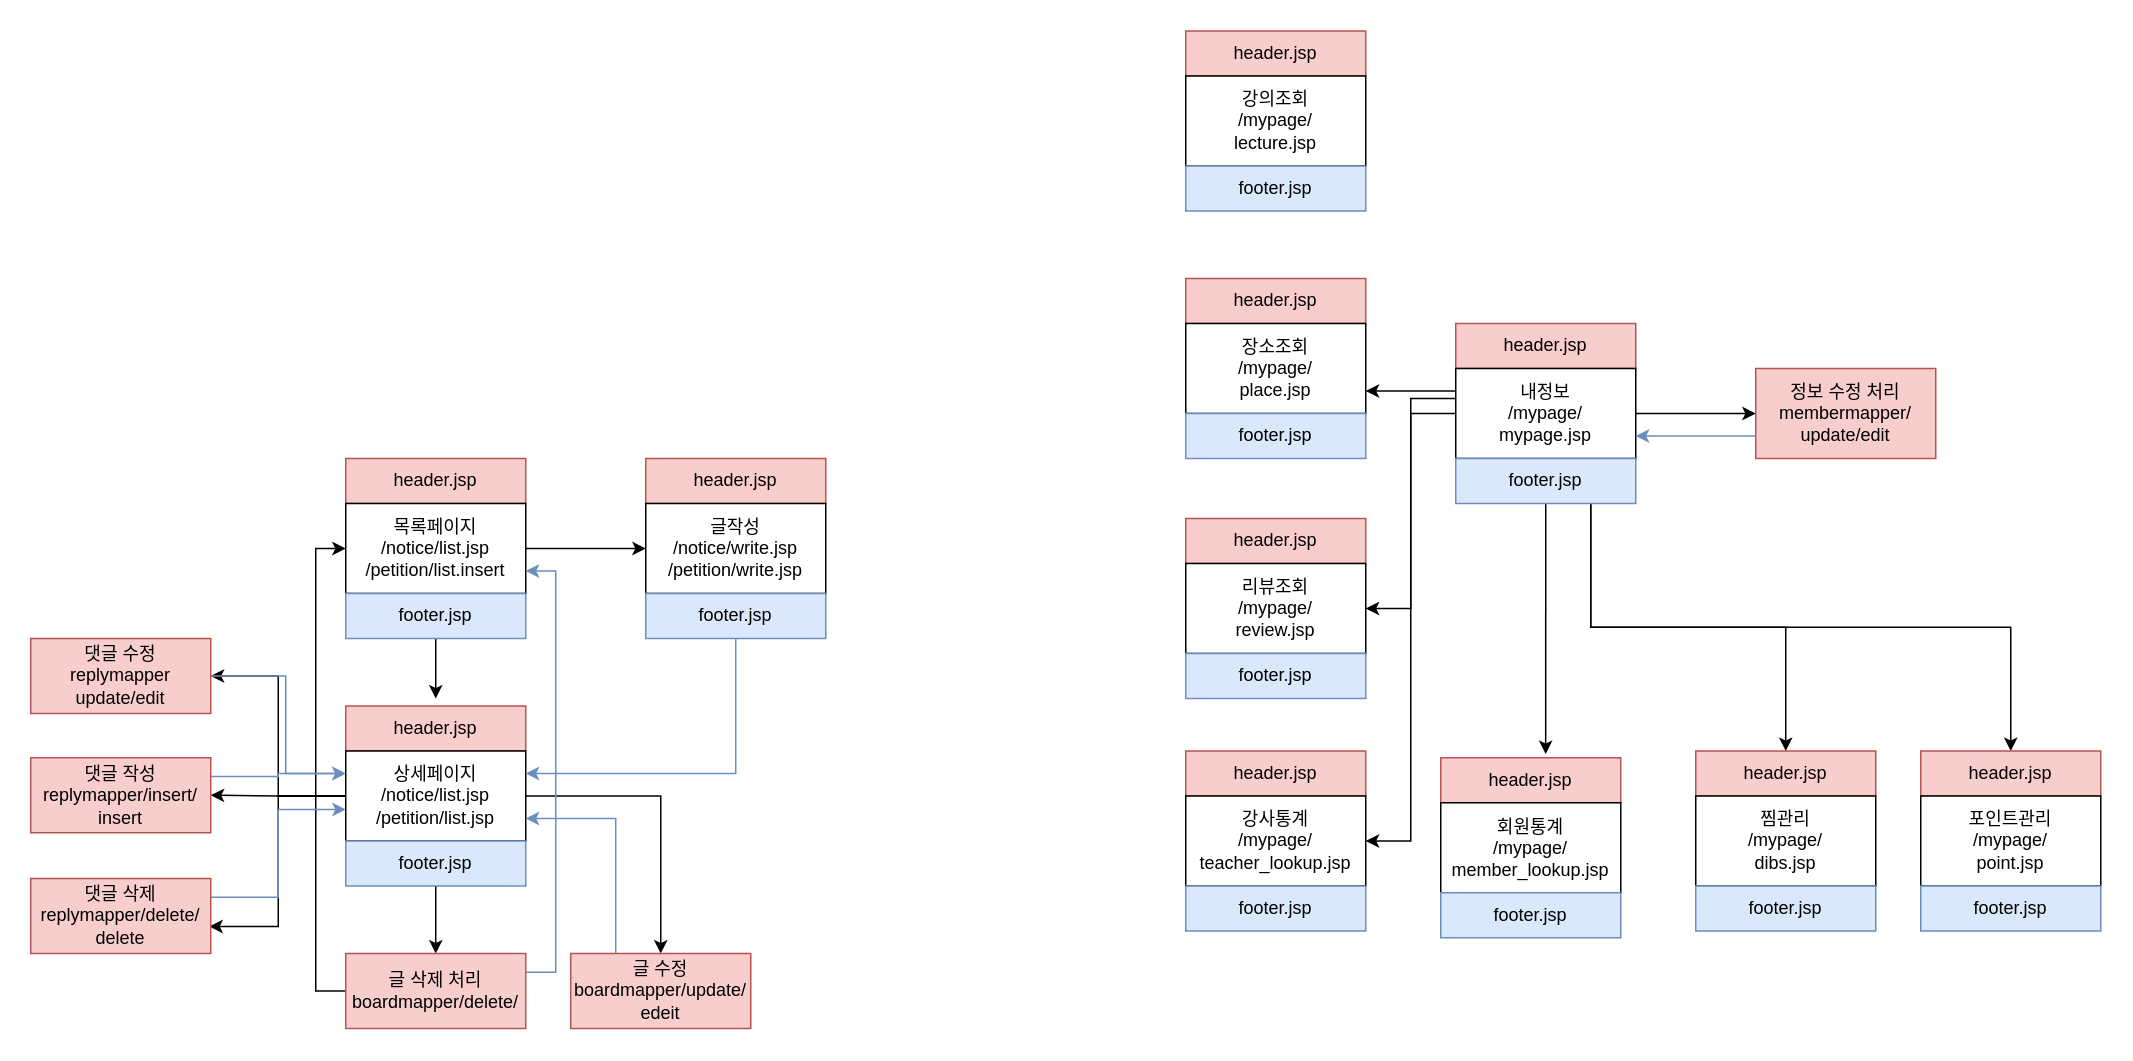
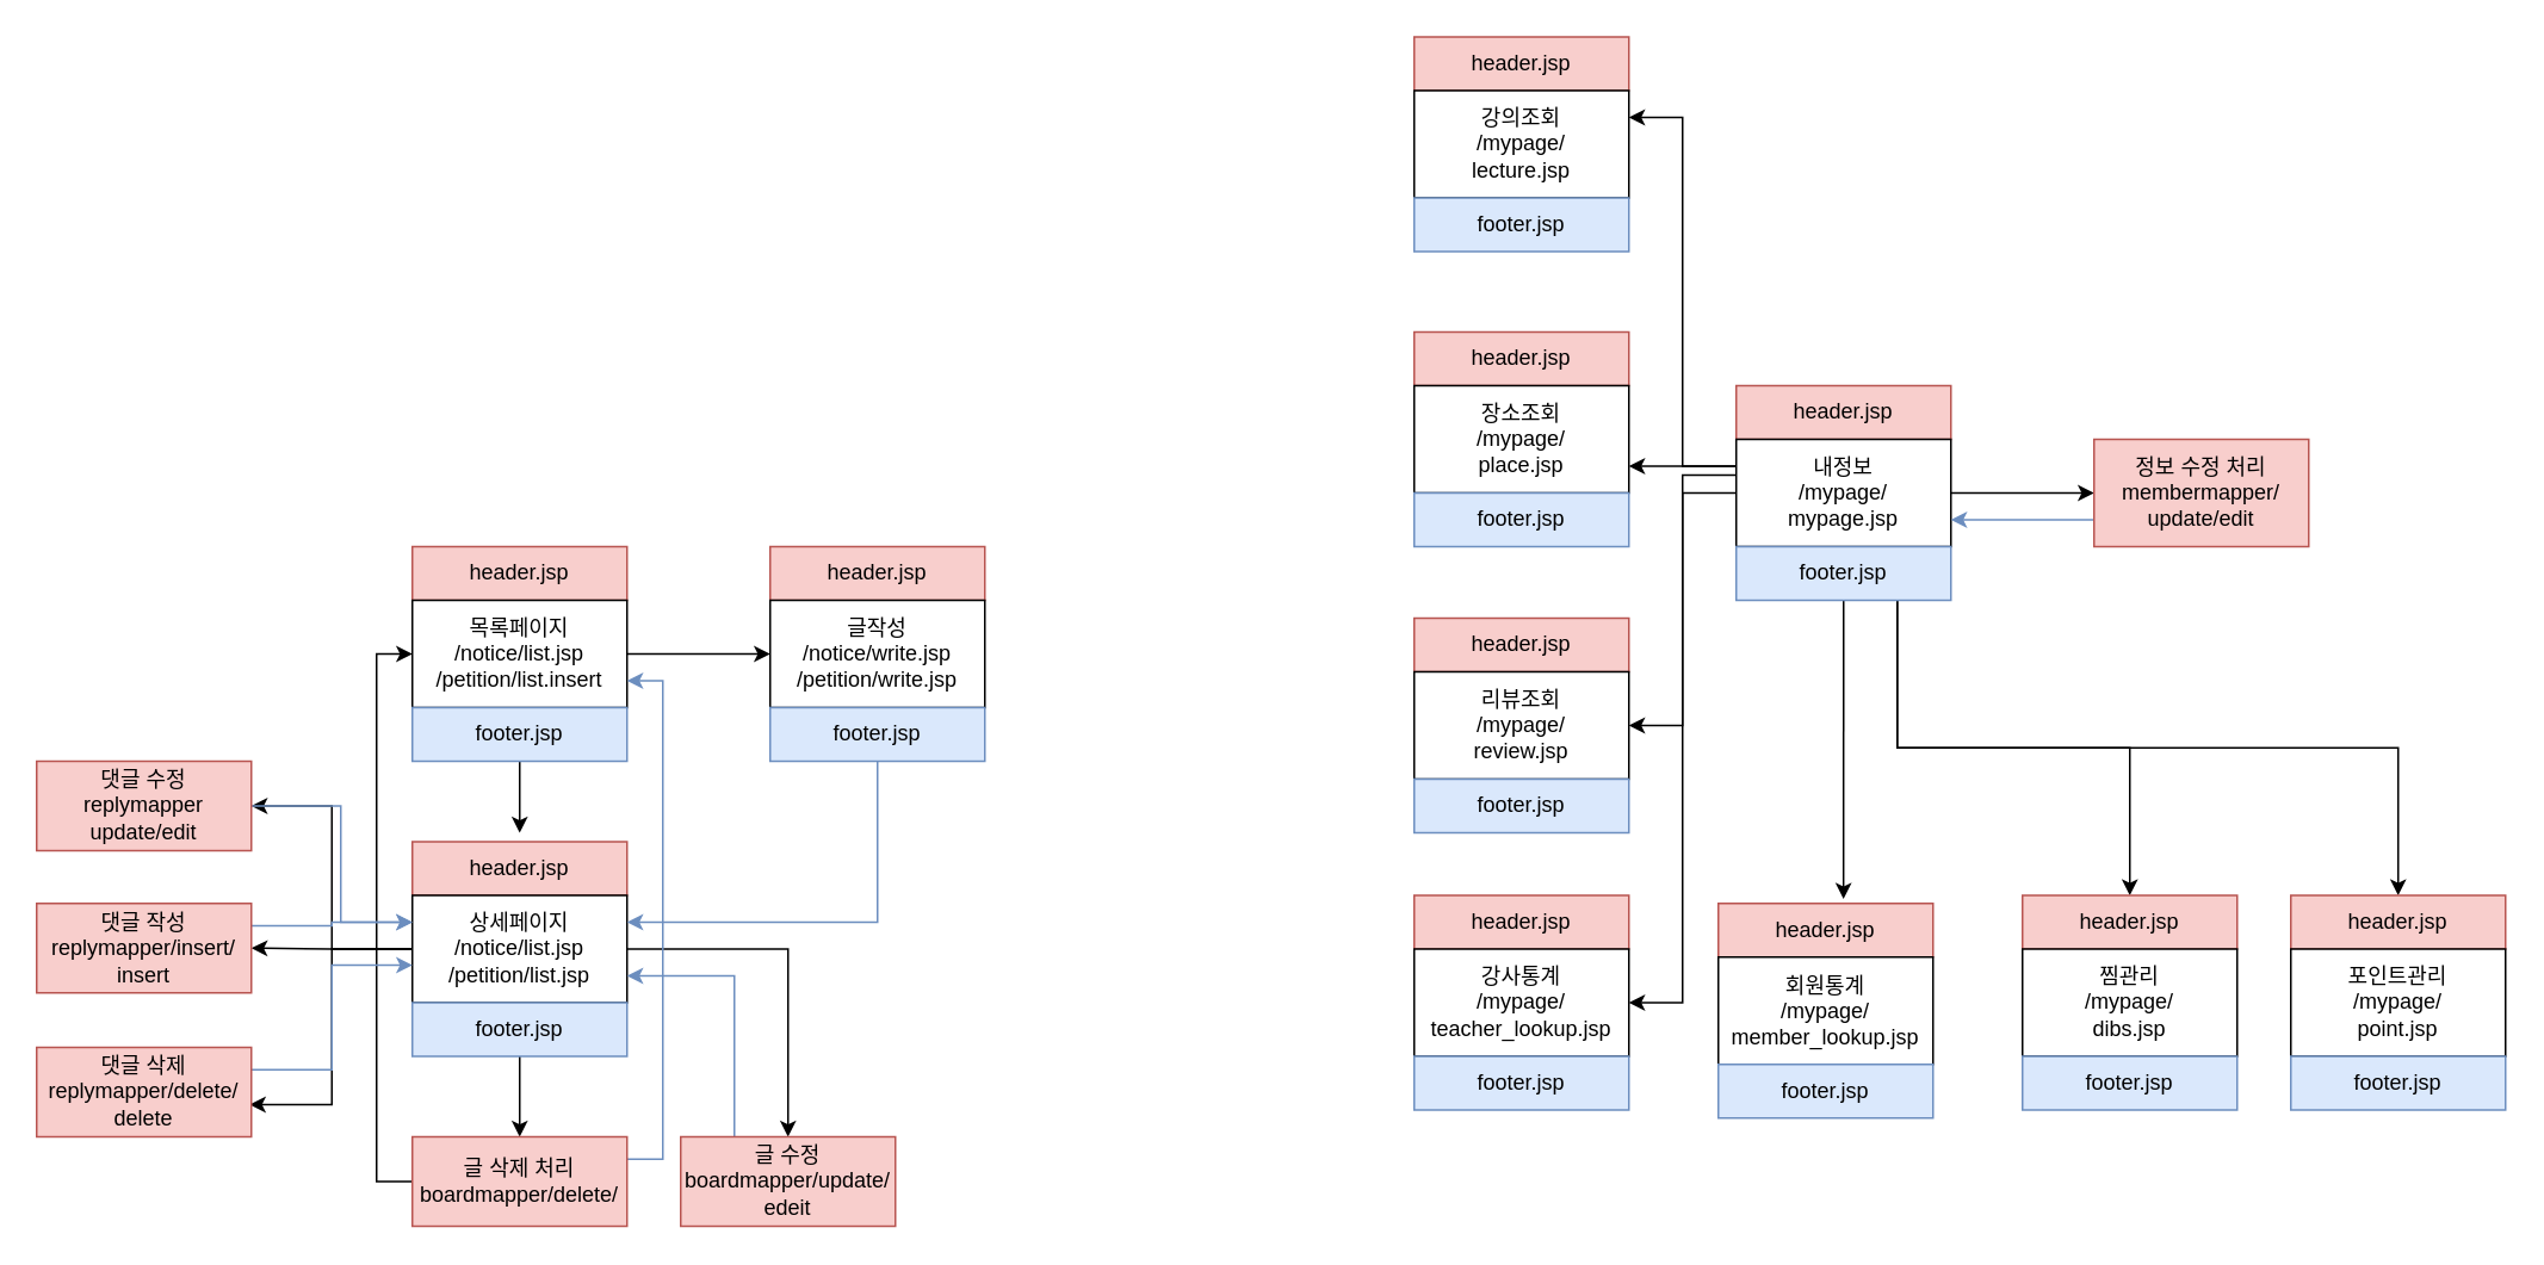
+ <mxCell id="47" style="edgeStyle=orthogonalEdgeStyle;rounded=0;orthogonalLoop=1;jettySize=auto;html=1;exitX=0;exitY=0.25;exitDx=0;exitDy=0;entryX=1;entryY=0.25;entryDx=0;entryDy=0;" parent="1" source="51" target="34" edge="1"><mxGeometry relative="1" as="geometry" /></mxCell>
